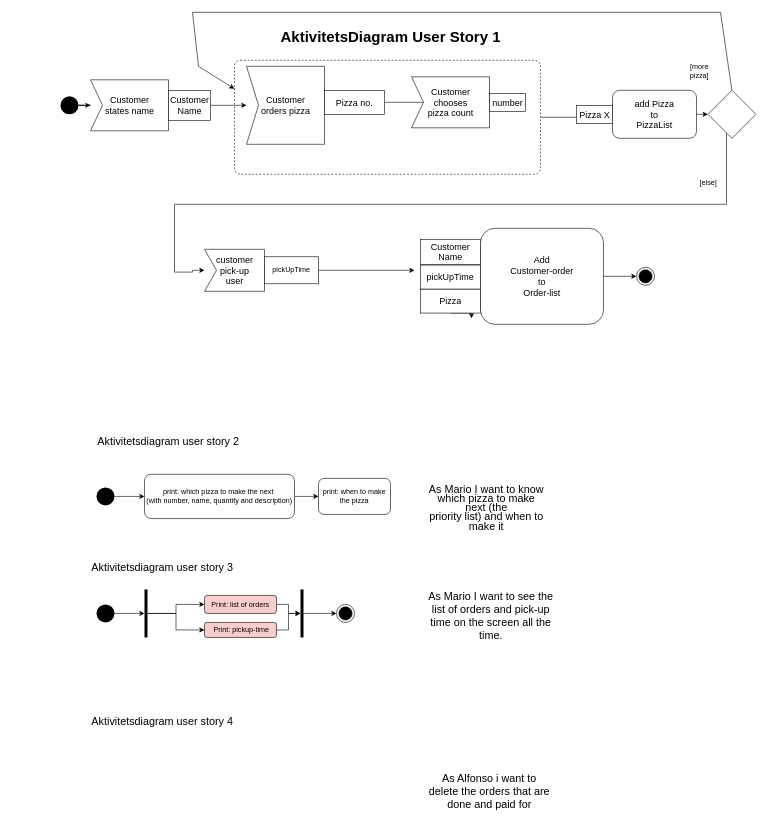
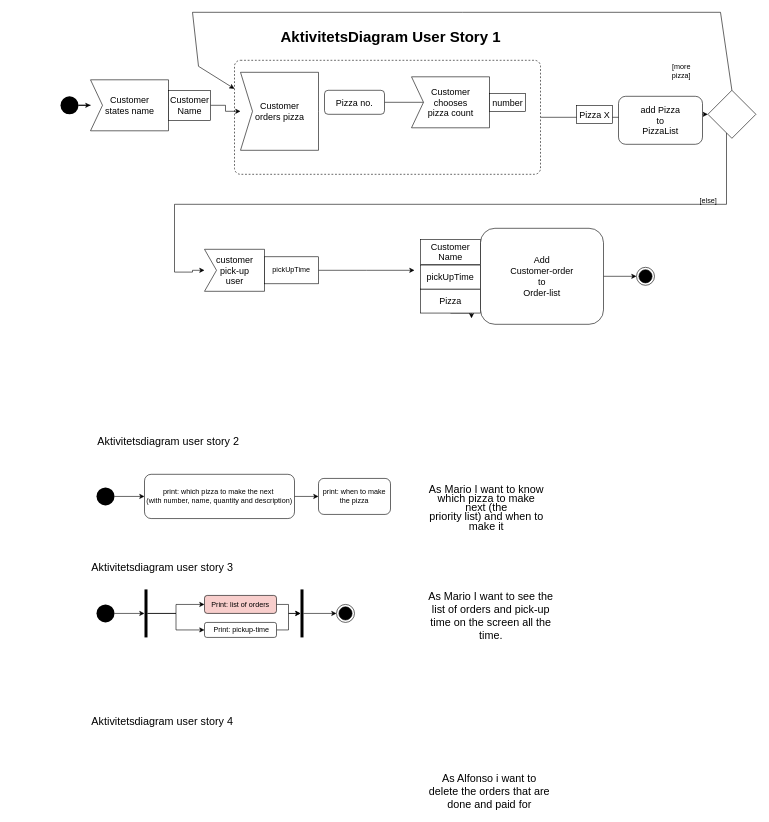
- <mxCell id="51" value="[more pizza]" style="text;html=1;strokeColor=none;fillColor=none;align=center;verticalAlign=middle;whiteSpace=wrap;rounded=0;" vertex="1" parent="1"><mxGeometry x="1135" y="102.5" width="60" height="30" as="geometry" /></mxCell>
+ <mxCell id="51" value="[more pizza]" style="text;html=1;strokeColor=none;fillColor=none;align=center;verticalAlign=middle;whiteSpace=wrap;rounded=0;" vertex="1" parent="1"><mxGeometry x="1105" y="102.5" width="60" height="30" as="geometry" /></mxCell>
- <mxCell id="21" value="Pizza no." style="whiteSpace=wrap;html=1;fontSize=15;fillColor=#FFFFFF;fontStyle=0;horizontal=1;" vertex="1" parent="1"><mxGeometry x="540" y="150" width="100" height="40" as="geometry" /></mxCell>
+ <mxCell id="21" value="Pizza no." style="whiteSpace=wrap;html=1;fontSize=15;fillColor=#FFFFFF;fontStyle=0;horizontal=1;rounded=1;" vertex="1" parent="1"><mxGeometry x="540" y="150" width="100" height="40" as="geometry" /></mxCell>
- <mxCell id="19" value="Customer &lt;br style=&quot;font-size: 15px;&quot;&gt;orders pizza" style="html=1;shape=mxgraph.infographic.ribbonSimple;notch1=20;notch2=0;align=center;verticalAlign=middle;fontSize=15;fontStyle=0;fillColor=#FFFFFF;horizontal=1;" vertex="1" parent="1"><mxGeometry x="410" y="110" width="130" height="130" as="geometry" /></mxCell>
+ <mxCell id="19" value="Customer &lt;br style=&quot;font-size: 15px;&quot;&gt;orders pizza" style="html=1;shape=mxgraph.infographic.ribbonSimple;notch1=20;notch2=0;align=center;verticalAlign=middle;fontSize=15;fontStyle=0;fillColor=#FFFFFF;horizontal=1;" vertex="1" parent="1"><mxGeometry x="400" y="120" width="130" height="130" as="geometry" /></mxCell>
- <mxCell id="53" value="add Pizza&lt;br style=&quot;font-size: 15px&quot;&gt;to &lt;br&gt;PizzaList" style="rounded=1;whiteSpace=wrap;html=1;fontSize=15;fillColor=#FFFFFF;fontStyle=0;horizontal=1;" vertex="1" parent="1"><mxGeometry x="1020" y="150" width="140" height="80" as="geometry" /></mxCell>
+ <mxCell id="53" value="add Pizza&lt;br style=&quot;font-size: 15px&quot;&gt;to &lt;br&gt;PizzaList" style="rounded=1;whiteSpace=wrap;html=1;fontSize=15;fillColor=#FFFFFF;fontStyle=0;horizontal=1;" vertex="1" parent="1"><mxGeometry x="1030" y="160" width="140" height="80" as="geometry" /></mxCell>
- <mxCell id="52" value="[else]" style="text;html=1;strokeColor=none;fillColor=none;align=center;verticalAlign=middle;whiteSpace=wrap;rounded=0;" vertex="1" parent="1"><mxGeometry x="1150" y="290" width="60" height="30" as="geometry" /></mxCell>
+ <mxCell id="52" value="[else]" style="text;html=1;strokeColor=none;fillColor=none;align=center;verticalAlign=middle;whiteSpace=wrap;rounded=0;" vertex="1" parent="1"><mxGeometry x="1150" y="320" width="60" height="30" as="geometry" /></mxCell>
- <mxCell id="38" value="&lt;span&gt;&amp;nbsp;Print: pickup-time&lt;/span&gt;" style="rounded=1;whiteSpace=wrap;html=1;fillColor=#f8cecc;" vertex="1" parent="1"><mxGeometry x="340" y="1036.87" width="120" height="25" as="geometry" /></mxCell>
+ <mxCell id="38" value="&lt;span&gt;&amp;nbsp;Print: pickup-time&lt;/span&gt;" style="rounded=1;whiteSpace=wrap;html=1;" vertex="1" parent="1"><mxGeometry x="340" y="1036.87" width="120" height="25" as="geometry" /></mxCell>
